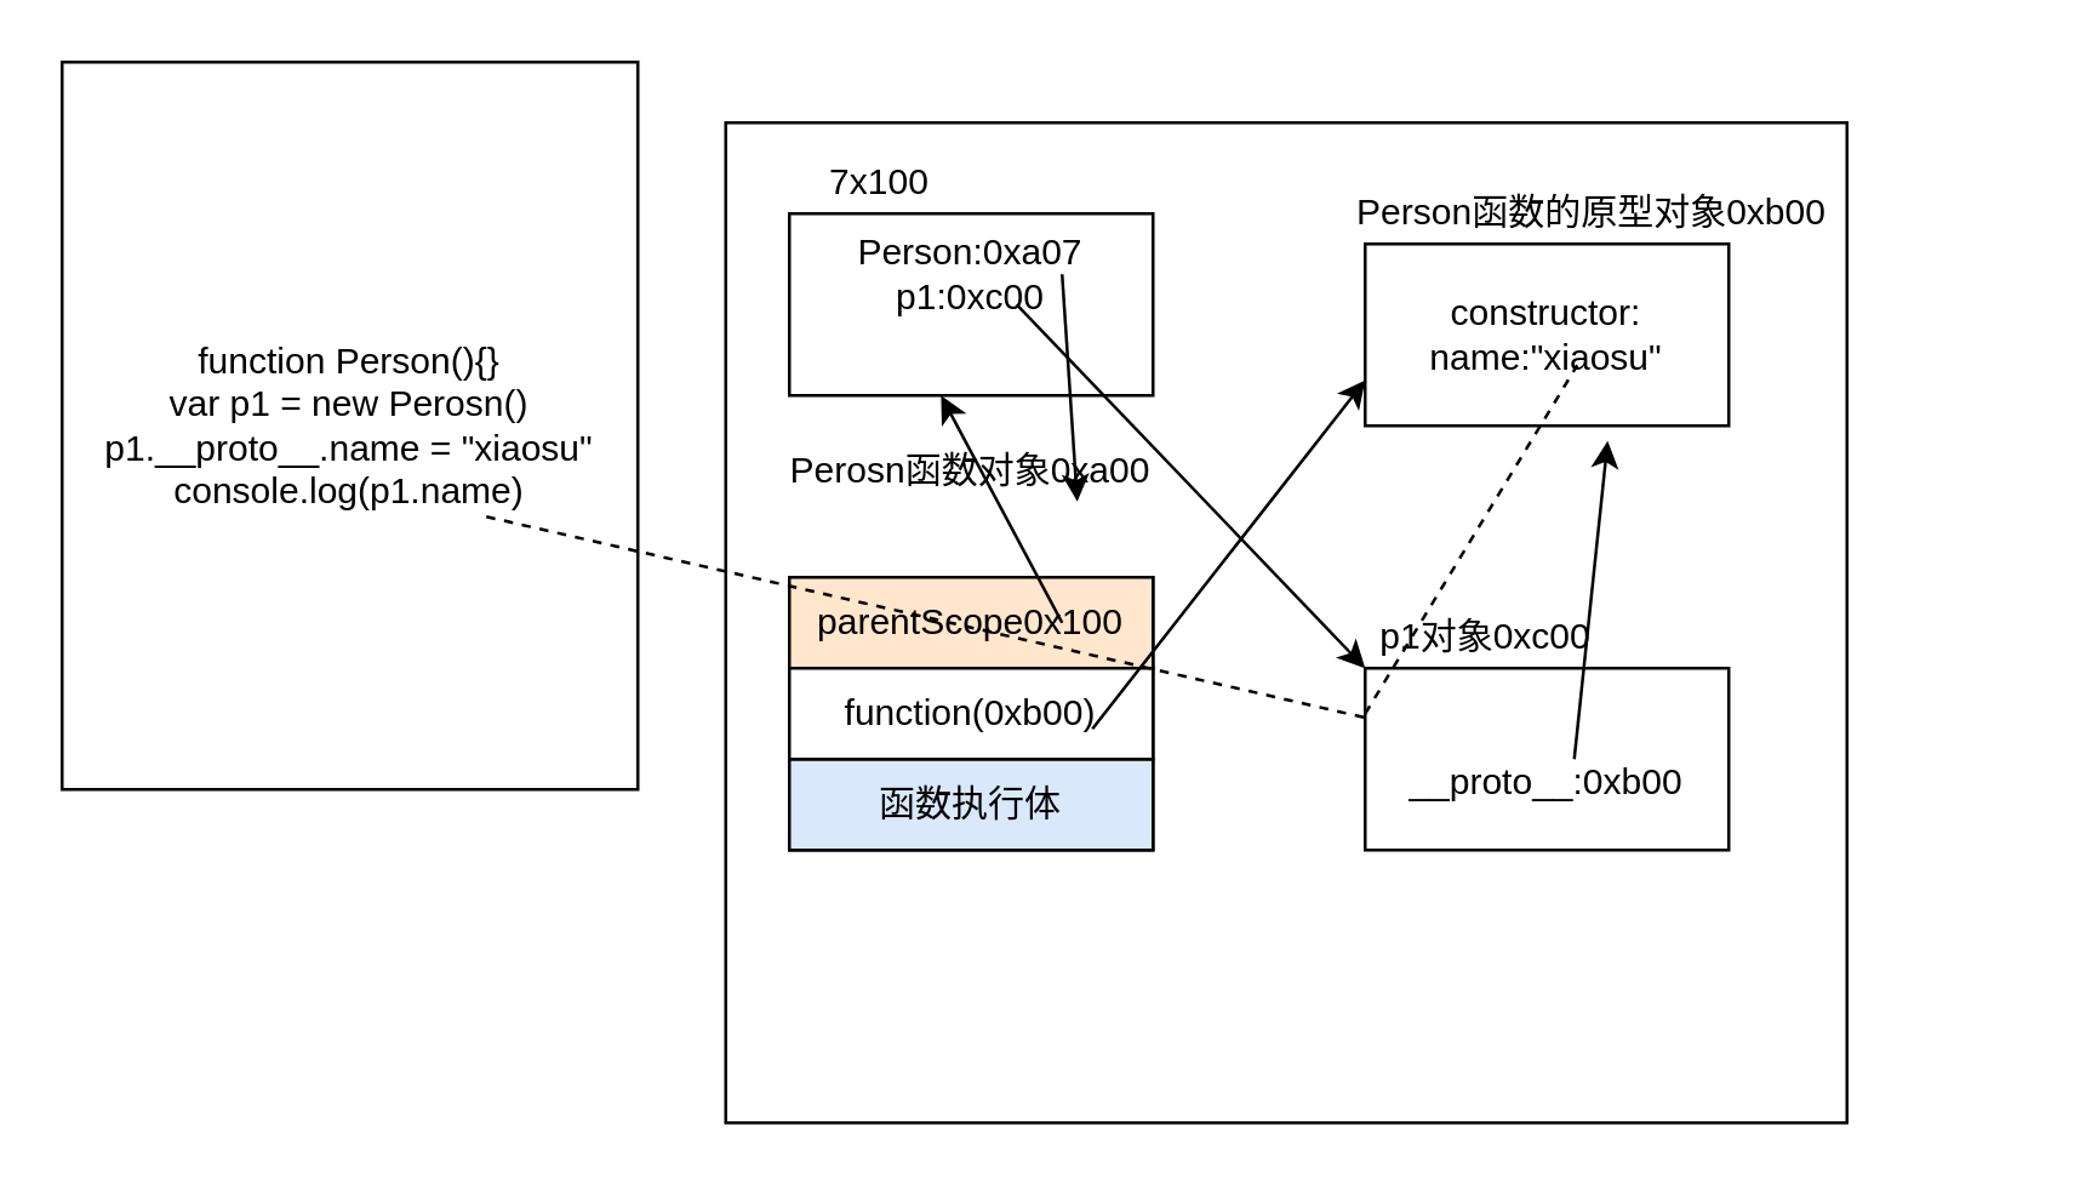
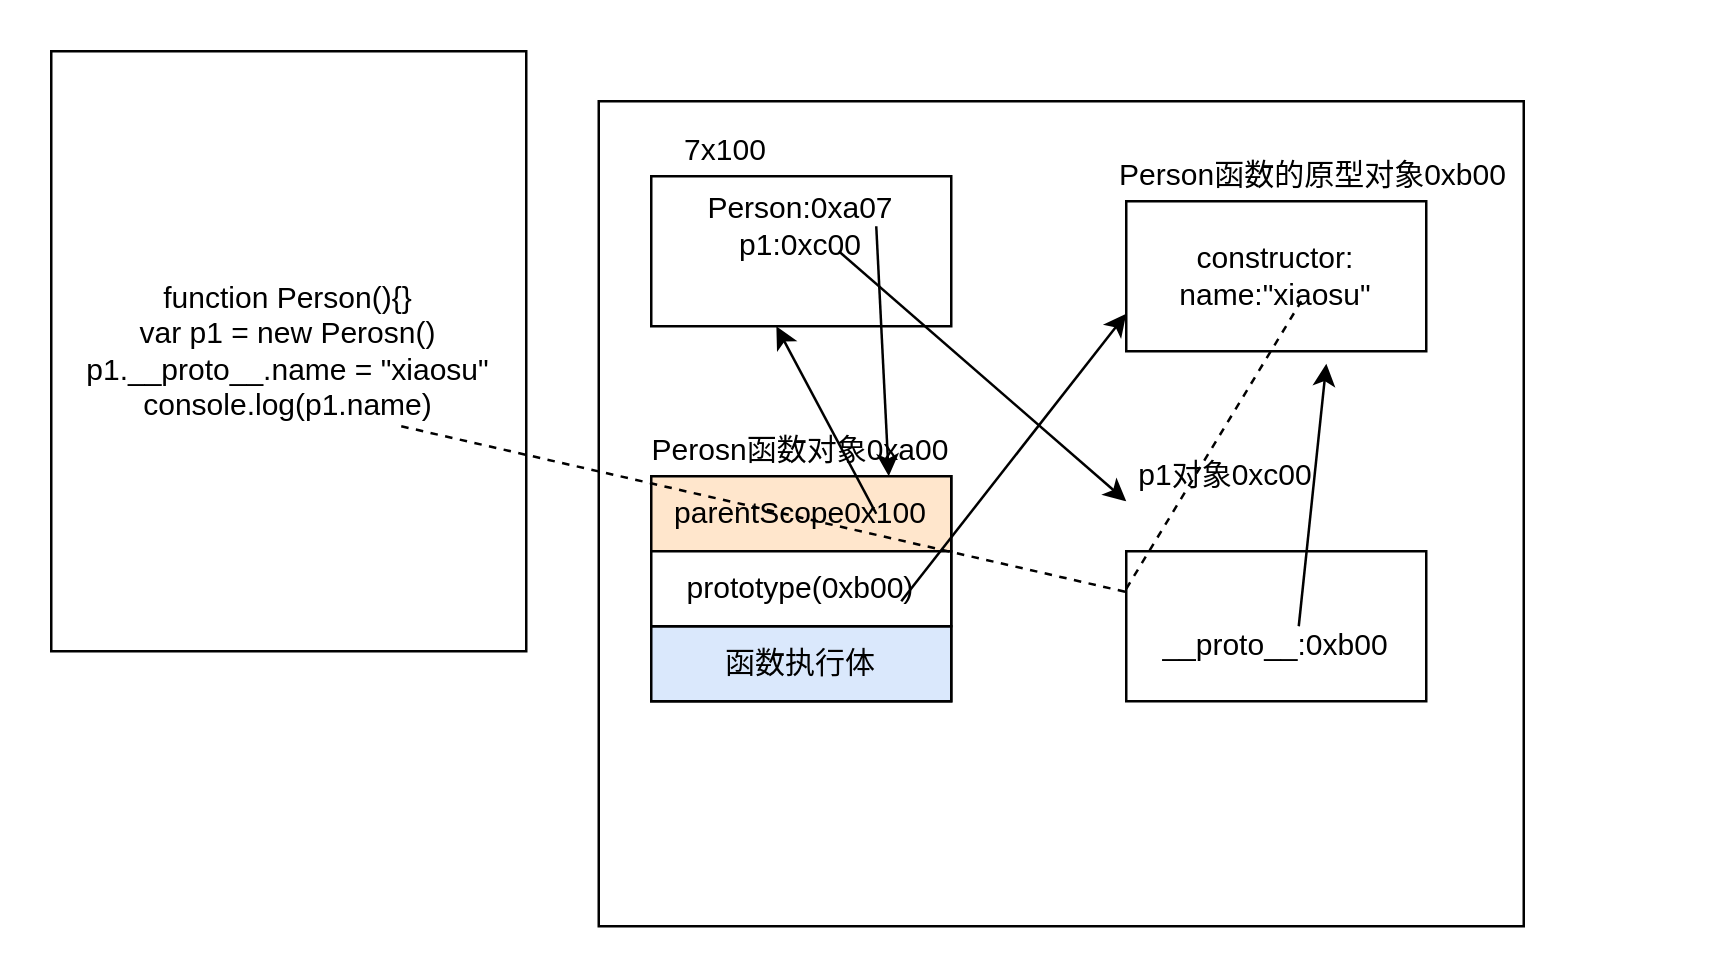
- <mxCell id="7" value="Perosn函数对象0xa00" style="text;html=1;strokeColor=none;fillColor=none;align=center;verticalAlign=middle;whiteSpace=wrap;rounded=0;" vertex="1" parent="1"><mxGeometry x="250" y="145" width="140" height="20" as="geometry" /></mxCell>
+ <mxCell id="7" value="Perosn函数对象0xa00" style="text;html=1;strokeColor=none;fillColor=none;align=center;verticalAlign=middle;whiteSpace=wrap;rounded=0;" vertex="1" parent="1"><mxGeometry x="250" y="170" width="140" height="20" as="geometry" /></mxCell>
- <mxCell id="18" value="p1对象0xc00" style="text;html=1;strokeColor=none;fillColor=none;align=center;verticalAlign=middle;whiteSpace=wrap;rounded=0;" vertex="1" parent="1"><mxGeometry x="450" y="200" width="80" height="20" as="geometry" /></mxCell>
+ <mxCell id="18" value="p1对象0xc00" style="text;html=1;strokeColor=none;fillColor=none;align=center;verticalAlign=middle;whiteSpace=wrap;rounded=0;" vertex="1" parent="1"><mxGeometry x="450" y="180" width="80" height="20" as="geometry" /></mxCell>
- <mxCell id="11" value="function(0xb00)" style="rounded=0;whiteSpace=wrap;html=1;" vertex="1" parent="1"><mxGeometry x="260" y="220" width="120" height="30" as="geometry" /></mxCell>
+ <mxCell id="11" value="prototype(0xb00)" style="rounded=0;whiteSpace=wrap;html=1;" vertex="1" parent="1"><mxGeometry x="260" y="220" width="120" height="30" as="geometry" /></mxCell>
